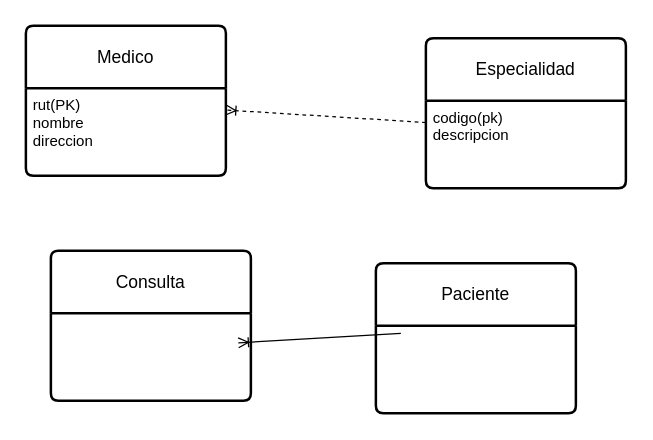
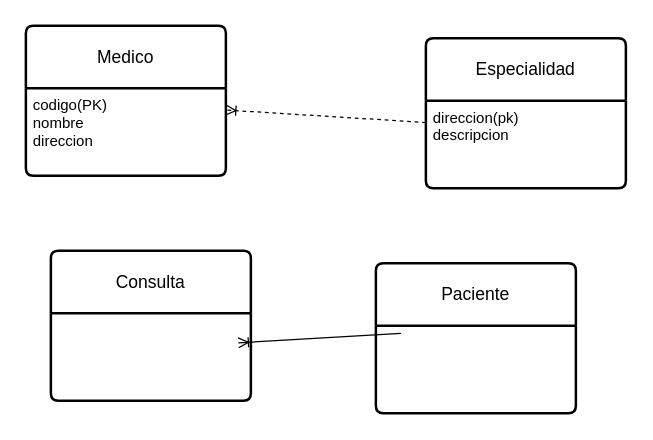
- <mxCell id="3" value="rut(PK)&lt;br&gt;nombre&lt;br&gt;direccion" style="align=left;strokeColor=none;fillColor=none;spacingLeft=4;fontSize=12;verticalAlign=top;resizable=0;rotatable=0;part=1;html=1;" parent="2" vertex="1"><mxGeometry y="50" width="160" height="70" as="geometry" /></mxCell>
+ <mxCell id="3" value="codigo(PK)&lt;br&gt;nombre&lt;br&gt;direccion" style="align=left;strokeColor=none;fillColor=none;spacingLeft=4;fontSize=12;verticalAlign=top;resizable=0;rotatable=0;part=1;html=1;" parent="2" vertex="1"><mxGeometry y="50" width="160" height="70" as="geometry" /></mxCell>
- <mxCell id="5" value="codigo(pk)&lt;br&gt;descripcion" style="align=left;strokeColor=none;fillColor=none;spacingLeft=4;fontSize=12;verticalAlign=top;resizable=0;rotatable=0;part=1;html=1;" parent="4" vertex="1"><mxGeometry y="50" width="160" height="70" as="geometry" /></mxCell>
+ <mxCell id="5" value="direccion(pk)&lt;br&gt;descripcion" style="align=left;strokeColor=none;fillColor=none;spacingLeft=4;fontSize=12;verticalAlign=top;resizable=0;rotatable=0;part=1;html=1;" parent="4" vertex="1"><mxGeometry y="50" width="160" height="70" as="geometry" /></mxCell>
